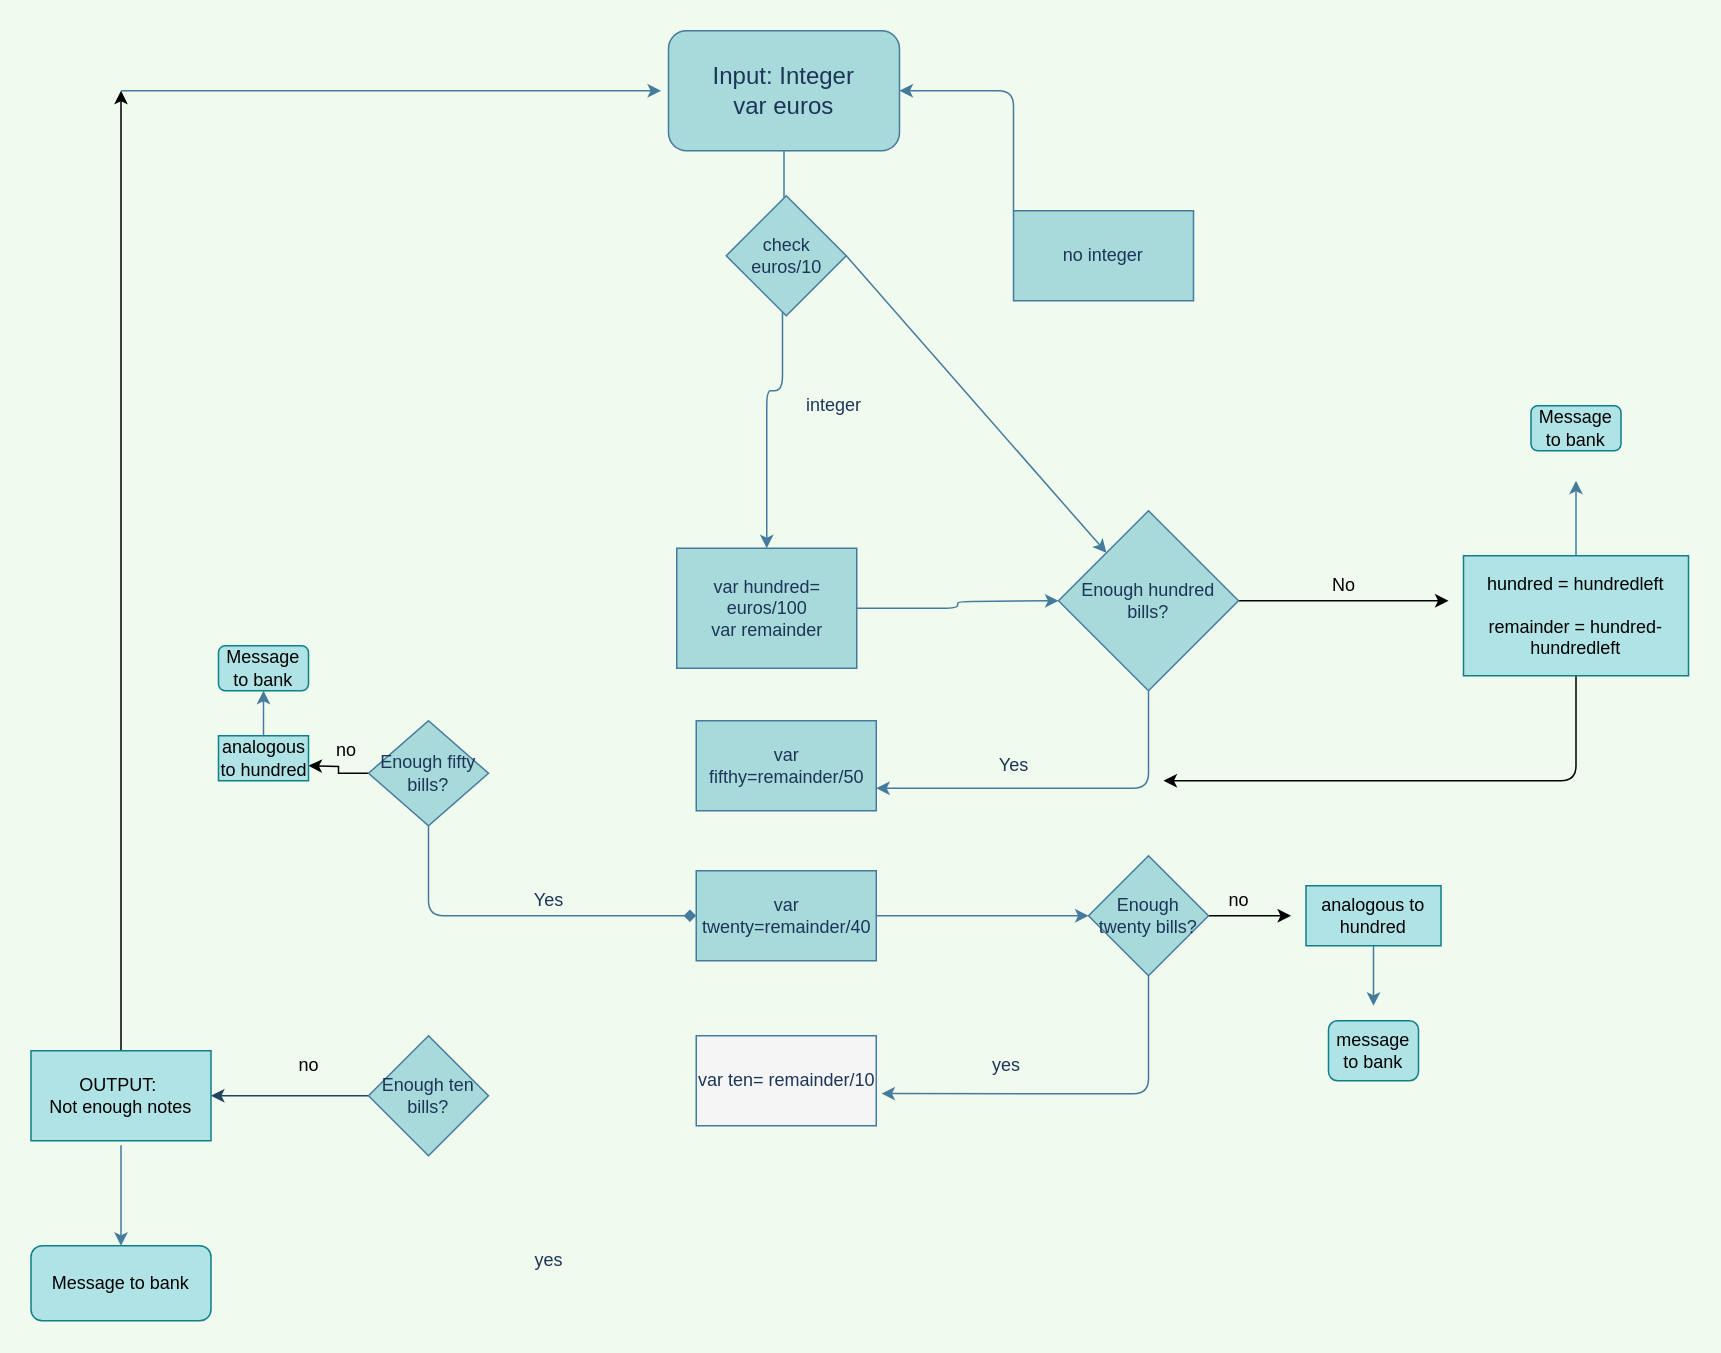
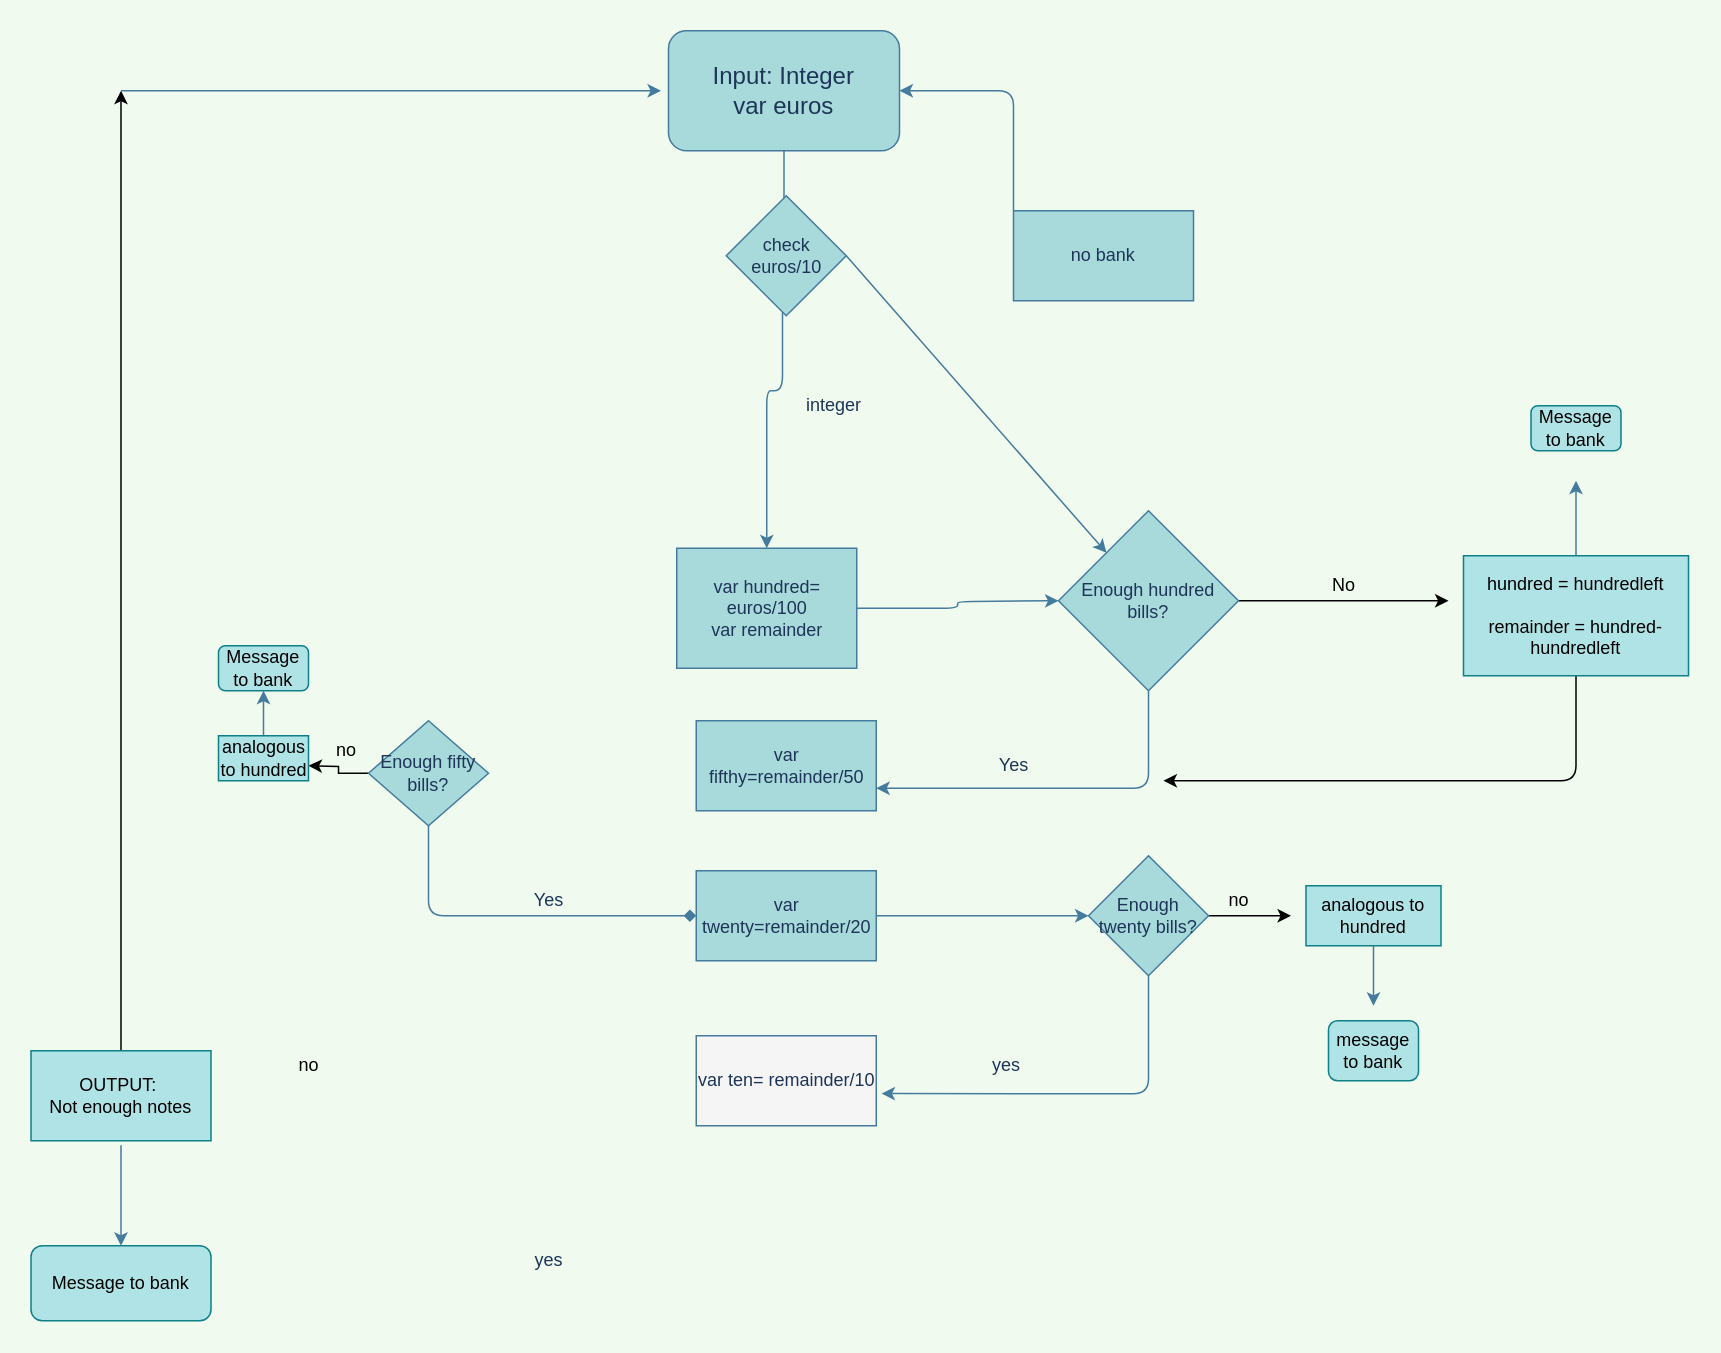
- <mxCell id="14" value="no integer" style="rounded=0;whiteSpace=wrap;html=1;sketch=0;fontColor=#1D3557;strokeColor=#457B9D;fillColor=#A8DADC;" parent="1" vertex="1"><mxGeometry x="675" y="140" width="120" height="60" as="geometry" /></mxCell>
+ <mxCell id="14" value="no bank" style="rounded=0;whiteSpace=wrap;html=1;sketch=0;fontColor=#1D3557;strokeColor=#457B9D;fillColor=#A8DADC;" parent="1" vertex="1"><mxGeometry x="675" y="140" width="120" height="60" as="geometry" /></mxCell>
- <mxCell id="8" value="var twenty=remainder/40" style="rounded=0;whiteSpace=wrap;html=1;sketch=0;fontColor=#1D3557;strokeColor=#457B9D;fillColor=#A8DADC;" parent="1" vertex="1"><mxGeometry x="463.5" y="580" width="120" height="60" as="geometry" /></mxCell>
+ <mxCell id="8" value="var twenty=remainder/20" style="rounded=0;whiteSpace=wrap;html=1;sketch=0;fontColor=#1D3557;strokeColor=#457B9D;fillColor=#A8DADC;" parent="1" vertex="1"><mxGeometry x="463.5" y="580" width="120" height="60" as="geometry" /></mxCell>
- <mxCell id="27" style="edgeStyle=orthogonalEdgeStyle;rounded=0;orthogonalLoop=1;jettySize=auto;html=1;exitX=0;exitY=0.5;exitDx=0;exitDy=0;entryX=1;entryY=0.5;entryDx=0;entryDy=0;fillColor=#bac8d3;strokeColor=#23445d;" edge="1" parent="1" source="28" target="39"><mxGeometry relative="1" as="geometry"><mxPoint x="160" y="730" as="targetPoint" /></mxGeometry></mxCell>
- <mxCell id="28" value="Enough ten bills?" style="rhombus;whiteSpace=wrap;html=1;rounded=0;sketch=0;fontColor=#1D3557;strokeColor=#457B9D;fillColor=#A8DADC;" parent="1" vertex="1"><mxGeometry x="245" y="690" width="80" height="80" as="geometry" /></mxCell>
